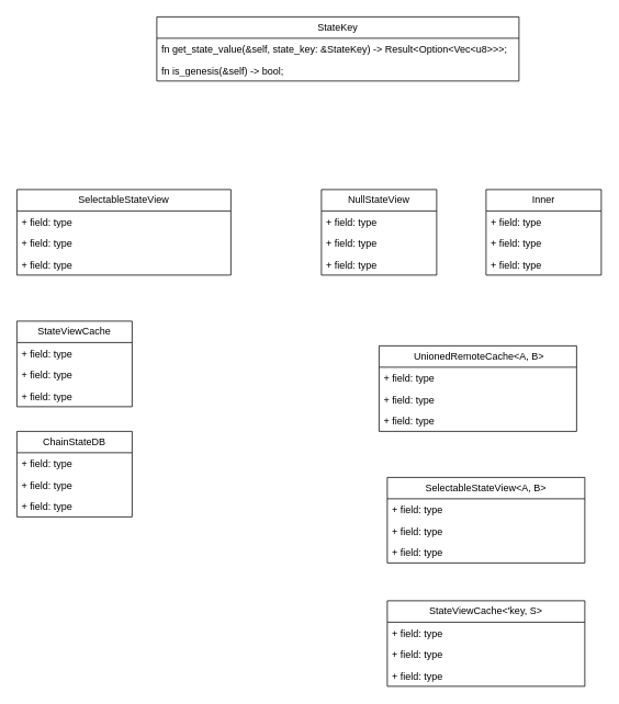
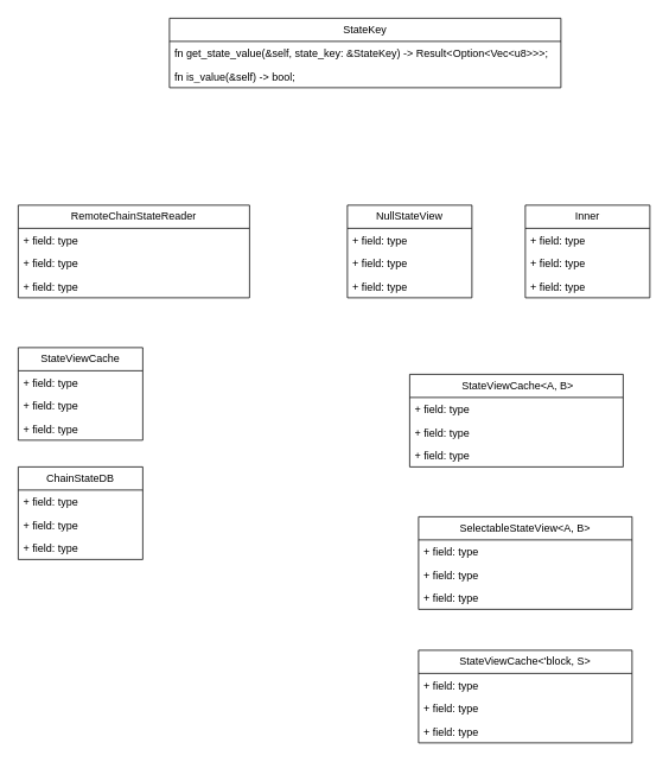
- <mxCell id="4" value="fn is_genesis(&amp;amp;self) -&amp;gt; bool;" style="text;strokeColor=none;fillColor=none;align=left;verticalAlign=top;spacingLeft=4;spacingRight=4;overflow=hidden;rotatable=0;points=[[0,0.5],[1,0.5]];portConstraint=eastwest;whiteSpace=wrap;html=1;" vertex="1" parent="2"><mxGeometry y="52" width="440" height="26" as="geometry" /></mxCell>
+ <mxCell id="4" value="fn is_value(&amp;amp;self) -&amp;gt; bool;" style="text;strokeColor=none;fillColor=none;align=left;verticalAlign=top;spacingLeft=4;spacingRight=4;overflow=hidden;rotatable=0;points=[[0,0.5],[1,0.5]];portConstraint=eastwest;whiteSpace=wrap;html=1;" vertex="1" parent="2"><mxGeometry y="52" width="440" height="26" as="geometry" /></mxCell>
- <mxCell id="5" value="SelectableStateView" style="swimlane;fontStyle=0;childLayout=stackLayout;horizontal=1;startSize=26;fillColor=none;horizontalStack=0;resizeParent=1;resizeParentMax=0;resizeLast=0;collapsible=1;marginBottom=0;whiteSpace=wrap;html=1;" vertex="1" parent="1"><mxGeometry y="230" width="260" height="104" as="geometry" x="20" /></mxCell>
+ <mxCell id="5" value="RemoteChainStateReader" style="swimlane;fontStyle=0;childLayout=stackLayout;horizontal=1;startSize=26;fillColor=none;horizontalStack=0;resizeParent=1;resizeParentMax=0;resizeLast=0;collapsible=1;marginBottom=0;whiteSpace=wrap;html=1;" vertex="1" parent="1"><mxGeometry y="230" width="260" height="104" as="geometry" x="20" /></mxCell>
- <mxCell id="21" value="&amp;nbsp;UnionedRemoteCache&amp;lt;A, B&amp;gt;" style="swimlane;fontStyle=0;childLayout=stackLayout;horizontal=1;startSize=26;fillColor=none;horizontalStack=0;resizeParent=1;resizeParentMax=0;resizeLast=0;collapsible=1;marginBottom=0;whiteSpace=wrap;html=1;" vertex="1" parent="1"><mxGeometry x="460" y="420" width="240" height="104" as="geometry" /></mxCell>
+ <mxCell id="21" value="&amp;nbsp;StateViewCache&amp;lt;A, B&amp;gt;" style="swimlane;fontStyle=0;childLayout=stackLayout;horizontal=1;startSize=26;fillColor=none;horizontalStack=0;resizeParent=1;resizeParentMax=0;resizeLast=0;collapsible=1;marginBottom=0;whiteSpace=wrap;html=1;" vertex="1" parent="1"><mxGeometry x="460" y="420" width="240" height="104" as="geometry" /></mxCell>
- <mxCell id="29" value="&amp;nbsp;StateViewCache&amp;lt;'key, S&amp;gt;&amp;nbsp;" style="swimlane;fontStyle=0;childLayout=stackLayout;horizontal=1;startSize=26;fillColor=none;horizontalStack=0;resizeParent=1;resizeParentMax=0;resizeLast=0;collapsible=1;marginBottom=0;whiteSpace=wrap;html=1;" vertex="1" parent="1"><mxGeometry x="470" y="730" width="240" height="104" as="geometry" /></mxCell>
+ <mxCell id="29" value="&amp;nbsp;StateViewCache&amp;lt;'block, S&amp;gt;&amp;nbsp;" style="swimlane;fontStyle=0;childLayout=stackLayout;horizontal=1;startSize=26;fillColor=none;horizontalStack=0;resizeParent=1;resizeParentMax=0;resizeLast=0;collapsible=1;marginBottom=0;whiteSpace=wrap;html=1;" vertex="1" parent="1"><mxGeometry x="470" y="730" width="240" height="104" as="geometry" /></mxCell>
